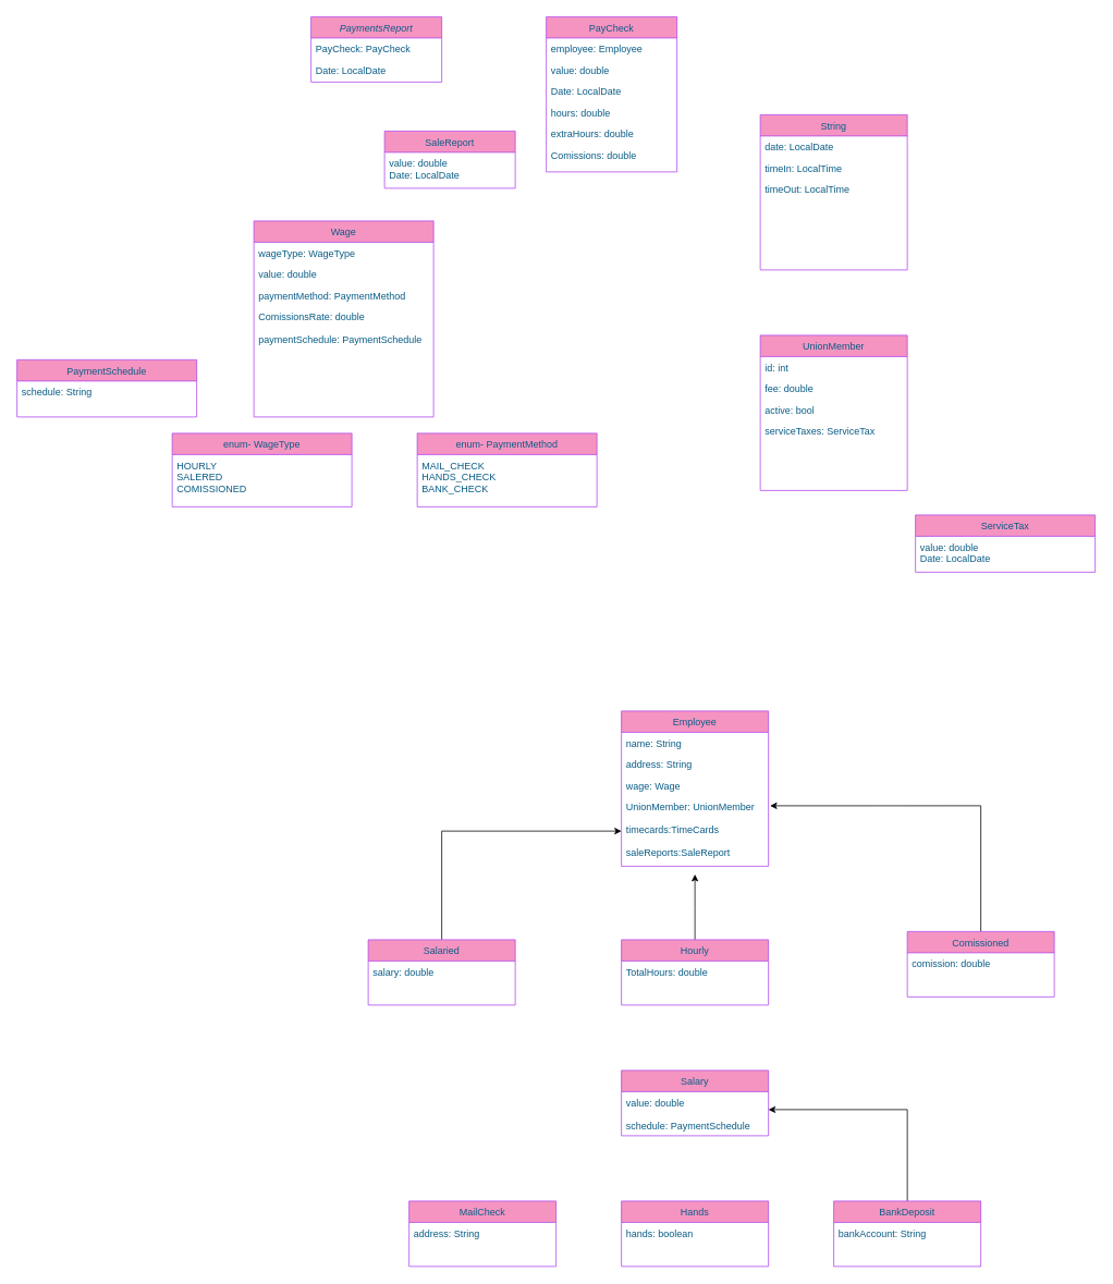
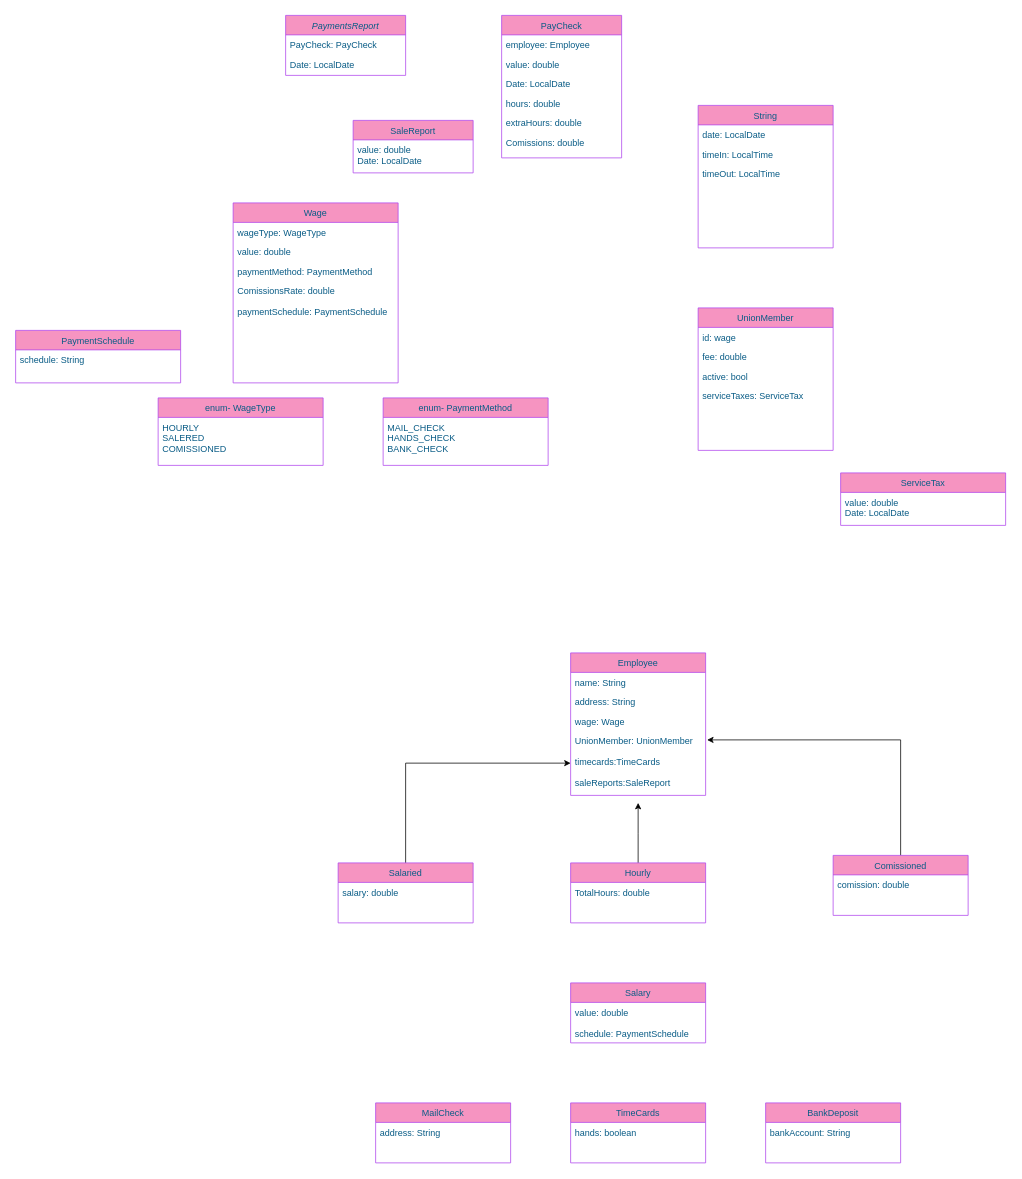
- <mxCell id="31" value="id: int" style="text;align=left;verticalAlign=top;spacingLeft=4;spacingRight=4;overflow=hidden;rotatable=0;points=[[0,0.5],[1,0.5]];portConstraint=eastwest;fontColor=#095C86;" parent="30" vertex="1"><mxGeometry y="26" width="180" height="26" as="geometry" /></mxCell>
+ <mxCell id="31" value="id: wage" style="text;align=left;verticalAlign=top;spacingLeft=4;spacingRight=4;overflow=hidden;rotatable=0;points=[[0,0.5],[1,0.5]];portConstraint=eastwest;fontColor=#095C86;" parent="30" vertex="1"><mxGeometry y="26" width="180" height="26" as="geometry" /></mxCell>
- <mxCell id="54" style="edgeStyle=orthogonalEdgeStyle;rounded=0;orthogonalLoop=1;jettySize=auto;html=1;exitX=0.5;exitY=0;exitDx=0;exitDy=0;entryX=1;entryY=0.5;entryDx=0;entryDy=0;" edge="1" parent="1" source="55" target="51"><mxGeometry relative="1" as="geometry" /></mxCell>
- <mxCell id="52" value="Hands" style="swimlane;fontStyle=0;align=center;verticalAlign=top;childLayout=stackLayout;horizontal=1;startSize=26;horizontalStack=0;resizeParent=1;resizeLast=0;collapsible=1;marginBottom=0;rounded=0;shadow=0;strokeWidth=1;fillColor=#F694C1;strokeColor=#AF45ED;fontColor=#095C86;" vertex="1" parent="1"><mxGeometry x="760" y="1470" width="180" height="80" as="geometry"><mxRectangle x="130" y="380" width="160" height="26" as="alternateBounds" /></mxGeometry></mxCell>
+ <mxCell id="52" value="TimeCards" style="swimlane;fontStyle=0;align=center;verticalAlign=top;childLayout=stackLayout;horizontal=1;startSize=26;horizontalStack=0;resizeParent=1;resizeLast=0;collapsible=1;marginBottom=0;rounded=0;shadow=0;strokeWidth=1;fillColor=#F694C1;strokeColor=#AF45ED;fontColor=#095C86;" vertex="1" parent="1"><mxGeometry x="760" y="1470" width="180" height="80" as="geometry"><mxRectangle x="130" y="380" width="160" height="26" as="alternateBounds" /></mxGeometry></mxCell>
